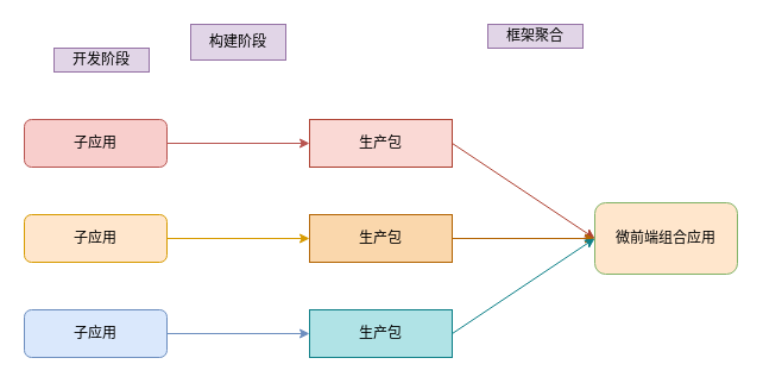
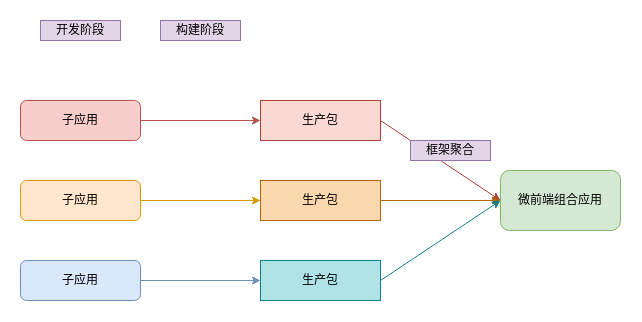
- <mxCell id="17" value="框架聚合" style="text;html=1;strokeColor=#9673a6;fillColor=#e1d5e7;align=center;verticalAlign=middle;whiteSpace=wrap;rounded=0;" vertex="1" parent="1"><mxGeometry x="410" y="20" width="80" height="20" as="geometry" /></mxCell>
+ <mxCell id="17" value="框架聚合" style="text;html=1;strokeColor=#9673a6;fillColor=#e1d5e7;align=center;verticalAlign=middle;whiteSpace=wrap;rounded=0;" vertex="1" parent="1"><mxGeometry x="410" y="140" width="80" height="20" as="geometry" /></mxCell>
- <mxCell id="16" value="构建阶段" style="text;html=1;strokeColor=#9673a6;fillColor=#e1d5e7;align=center;verticalAlign=middle;whiteSpace=wrap;rounded=0;" vertex="1" parent="1"><mxGeometry x="160" y="20" width="80" height="30" as="geometry" /></mxCell>
+ <mxCell id="16" value="构建阶段" style="text;html=1;strokeColor=#9673a6;fillColor=#e1d5e7;align=center;verticalAlign=middle;whiteSpace=wrap;rounded=0;" vertex="1" parent="1"><mxGeometry x="160" y="20" width="80" height="20" as="geometry" /></mxCell>
- <mxCell id="15" value="开发阶段" style="text;html=1;strokeColor=#9673a6;fillColor=#e1d5e7;align=center;verticalAlign=middle;whiteSpace=wrap;rounded=0;" vertex="1" parent="1"><mxGeometry x="45" y="40" width="80" height="20" as="geometry" /></mxCell>
+ <mxCell id="15" value="开发阶段" style="text;html=1;strokeColor=#9673a6;fillColor=#e1d5e7;align=center;verticalAlign=middle;whiteSpace=wrap;rounded=0;" vertex="1" parent="1"><mxGeometry x="40" y="20" width="80" height="20" as="geometry" /></mxCell>
- <mxCell id="11" value="微前端组合应用" style="rounded=1;whiteSpace=wrap;html=1;fillColor=#ffe6cc;strokeColor=#82b366;" vertex="1" parent="1"><mxGeometry x="500" y="170" width="120" height="60" as="geometry" /></mxCell>
+ <mxCell id="11" value="微前端组合应用" style="rounded=1;whiteSpace=wrap;html=1;fillColor=#d5e8d4;strokeColor=#82b366;" vertex="1" parent="1"><mxGeometry x="500" y="170" width="120" height="60" as="geometry" /></mxCell>
